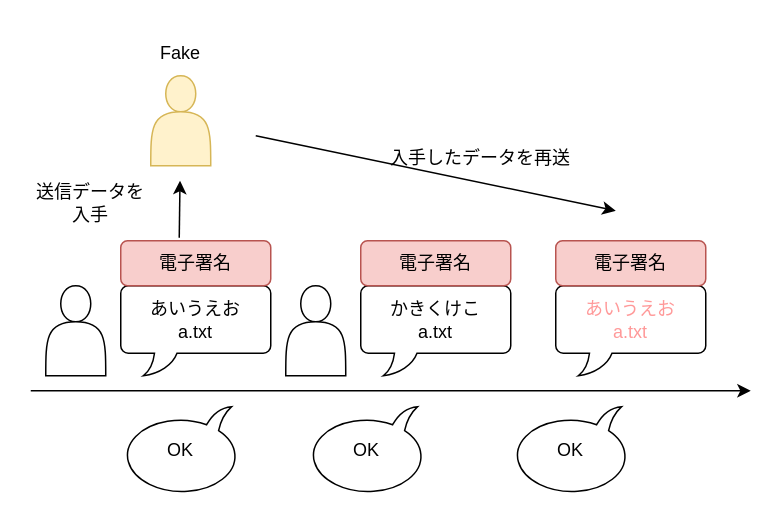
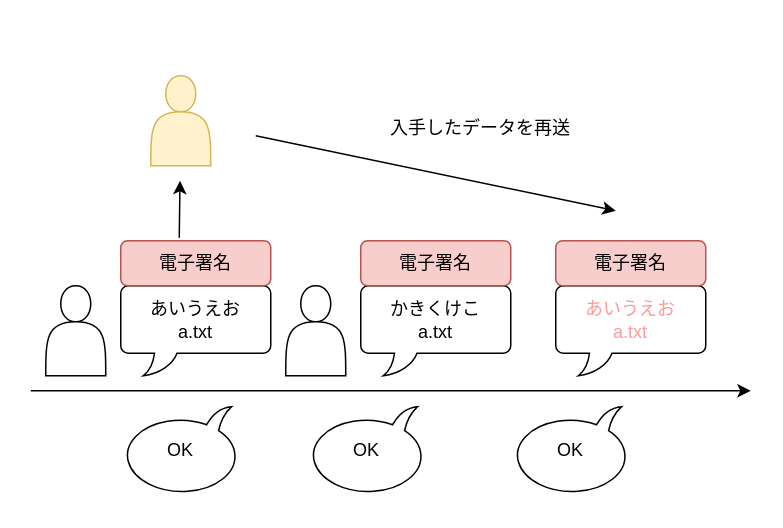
- <mxCell id="15" value="Fake" style="text;html=1;strokeColor=none;fillColor=none;align=center;verticalAlign=middle;whiteSpace=wrap;rounded=0;" vertex="1" parent="1"><mxGeometry x="90" y="20" width="60" height="30" as="geometry" /></mxCell>
- <mxCell id="20" value="入手したデータを再送" style="text;html=1;strokeColor=none;fillColor=none;align=center;verticalAlign=middle;whiteSpace=wrap;rounded=0;" vertex="1" parent="1"><mxGeometry x="250" y="90" width="140" height="30" as="geometry" /></mxCell>
+ <mxCell id="20" value="入手したデータを再送" style="text;html=1;strokeColor=none;fillColor=none;align=center;verticalAlign=middle;whiteSpace=wrap;rounded=0;" vertex="1" parent="1"><mxGeometry x="250" y="70" width="140" height="30" as="geometry" /></mxCell>
- <mxCell id="17" value="送信データを入手" style="text;html=1;strokeColor=none;fillColor=none;align=center;verticalAlign=middle;whiteSpace=wrap;rounded=0;" vertex="1" parent="1"><mxGeometry x="20" y="120" width="80" height="30" as="geometry" /></mxCell>
